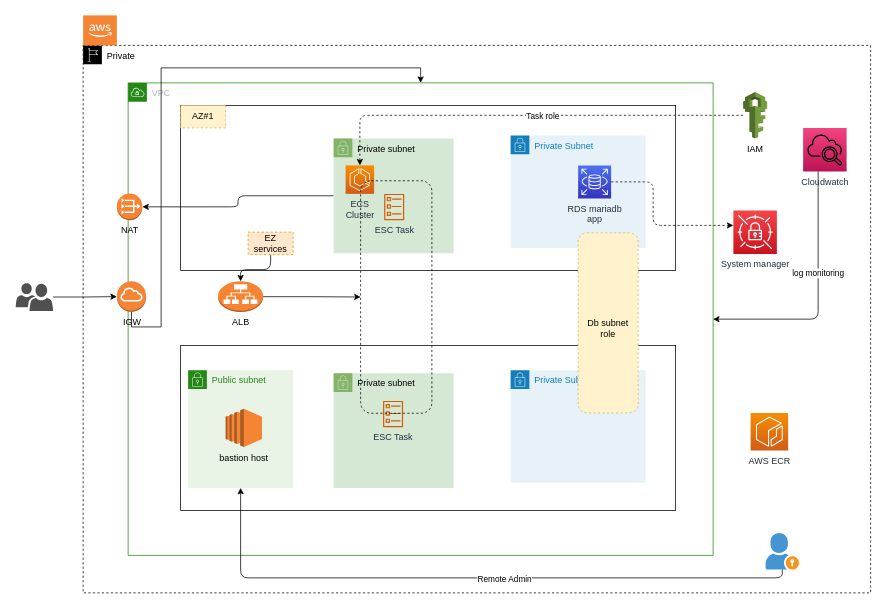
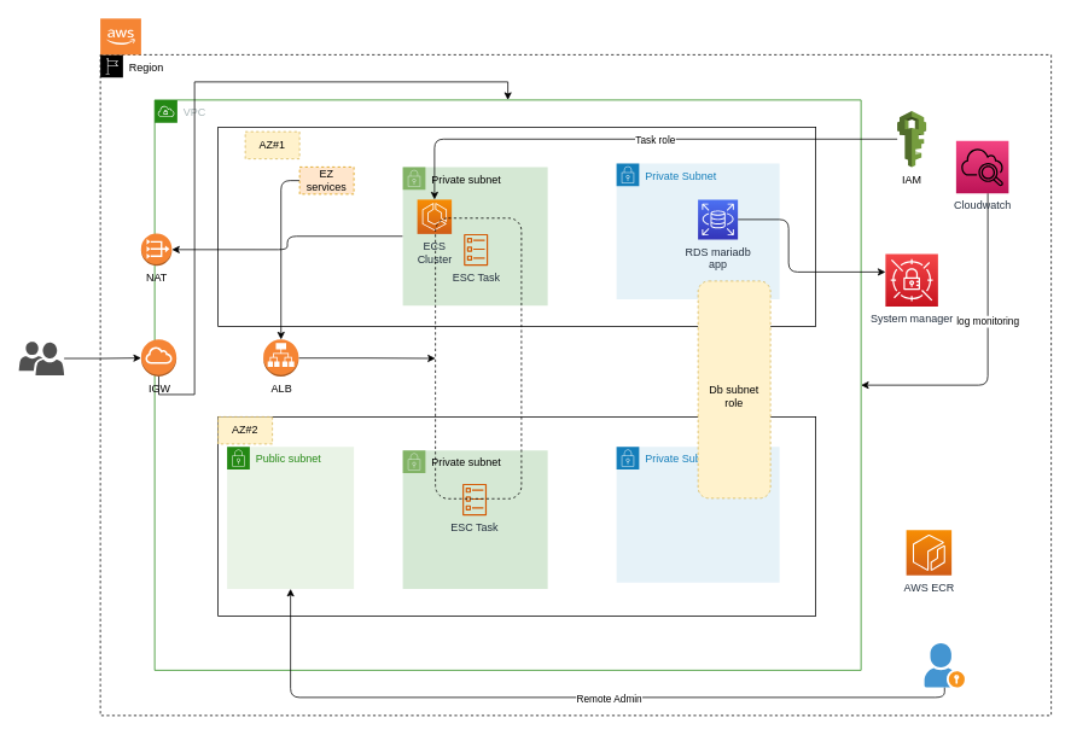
- <mxCell id="2" value="Private" style="points=[[0,0],[0.25,0],[0.5,0],[0.75,0],[1,0],[1,0.25],[1,0.5],[1,0.75],[1,1],[0.75,1],[0.5,1],[0.25,1],[0,1],[0,0.75],[0,0.5],[0,0.25]];outlineConnect=0;html=1;whiteSpace=wrap;fontSize=12;fontStyle=0;shape=mxgraph.aws4.group;grIcon=mxgraph.aws4.group_region;verticalAlign=top;align=left;spacingLeft=30;dashed=1;" parent="1" vertex="1"><mxGeometry x="110" y="60" width="1050" height="730" as="geometry" /></mxCell>
+ <mxCell id="2" value="Region" style="points=[[0,0],[0.25,0],[0.5,0],[0.75,0],[1,0],[1,0.25],[1,0.5],[1,0.75],[1,1],[0.75,1],[0.5,1],[0.25,1],[0,1],[0,0.75],[0,0.5],[0,0.25]];outlineConnect=0;html=1;whiteSpace=wrap;fontSize=12;fontStyle=0;shape=mxgraph.aws4.group;grIcon=mxgraph.aws4.group_region;verticalAlign=top;align=left;spacingLeft=30;dashed=1;" parent="1" vertex="1"><mxGeometry x="110" y="60" width="1050" height="730" as="geometry" /></mxCell>
- <mxCell id="30" style="edgeStyle=orthogonalEdgeStyle;rounded=1;orthogonalLoop=1;jettySize=auto;html=1;dashed=1;" parent="1" source="32" target="19" edge="1"><mxGeometry relative="1" as="geometry" /></mxCell>
+ <mxCell id="30" style="edgeStyle=orthogonalEdgeStyle;rounded=1;orthogonalLoop=1;jettySize=auto;html=1;" parent="1" source="32" target="19" edge="1"><mxGeometry relative="1" as="geometry" /></mxCell>
- <mxCell id="22" value="AZ#1" style="text;html=1;strokeColor=#d6b656;fillColor=#fff2cc;align=center;verticalAlign=middle;whiteSpace=wrap;rounded=0;dashed=1;" parent="1" vertex="1"><mxGeometry x="240" y="140" width="60" height="30" as="geometry" /></mxCell>
+ <mxCell id="22" value="AZ#1" style="text;html=1;strokeColor=#d6b656;fillColor=#fff2cc;align=center;verticalAlign=middle;whiteSpace=wrap;rounded=0;dashed=1;" parent="1" vertex="1"><mxGeometry x="270" y="145" width="60" height="30" as="geometry" /></mxCell>
- <mxCell id="35" value="Cloudwatch" style="sketch=0;points=[[0,0,0],[0.25,0,0],[0.5,0,0],[0.75,0,0],[1,0,0],[0,1,0],[0.25,1,0],[0.5,1,0],[0.75,1,0],[1,1,0],[0,0.25,0],[0,0.5,0],[0,0.75,0],[1,0.25,0],[1,0.5,0],[1,0.75,0]];points=[[0,0,0],[0.25,0,0],[0.5,0,0],[0.75,0,0],[1,0,0],[0,1,0],[0.25,1,0],[0.5,1,0],[0.75,1,0],[1,1,0],[0,0.25,0],[0,0.5,0],[0,0.75,0],[1,0.25,0],[1,0.5,0],[1,0.75,0]];outlineConnect=0;fontColor=#232F3E;gradientColor=#F34482;gradientDirection=north;fillColor=#BC1356;strokeColor=default;dashed=0;verticalLabelPosition=bottom;verticalAlign=top;align=center;html=1;fontSize=12;fontStyle=0;aspect=fixed;shape=mxgraph.aws4.resourceIcon;resIcon=mxgraph.aws4.cloudwatch_2;" parent="1" vertex="1"><mxGeometry x="1070" y="170" width="58" height="58" as="geometry" /></mxCell>
+ <mxCell id="35" value="Cloudwatch" style="sketch=0;points=[[0,0,0],[0.25,0,0],[0.5,0,0],[0.75,0,0],[1,0,0],[0,1,0],[0.25,1,0],[0.5,1,0],[0.75,1,0],[1,1,0],[0,0.25,0],[0,0.5,0],[0,0.75,0],[1,0.25,0],[1,0.5,0],[1,0.75,0]];points=[[0,0,0],[0.25,0,0],[0.5,0,0],[0.75,0,0],[1,0,0],[0,1,0],[0.25,1,0],[0.5,1,0],[0.75,1,0],[1,1,0],[0,0.25,0],[0,0.5,0],[0,0.75,0],[1,0.25,0],[1,0.5,0],[1,0.75,0]];outlineConnect=0;fontColor=#232F3E;gradientColor=#F34482;gradientDirection=north;fillColor=#BC1356;strokeColor=default;dashed=0;verticalLabelPosition=bottom;verticalAlign=top;align=center;html=1;fontSize=12;fontStyle=0;aspect=fixed;shape=mxgraph.aws4.resourceIcon;resIcon=mxgraph.aws4.cloudwatch_2;" parent="1" vertex="1"><mxGeometry x="1055" y="155" width="58" height="58" as="geometry" /></mxCell>
- <mxCell id="8" style="edgeStyle=orthogonalEdgeStyle;rounded=1;orthogonalLoop=1;jettySize=auto;html=1;dashed=1;" parent="1" source="9" target="36" edge="1"><mxGeometry relative="1" as="geometry"><Array as="points"><mxPoint x="870" y="242" /><mxPoint x="870" y="300" /></Array></mxGeometry></mxCell>
+ <mxCell id="8" style="edgeStyle=orthogonalEdgeStyle;rounded=1;orthogonalLoop=1;jettySize=auto;html=1;" parent="1" source="9" target="36" edge="1"><mxGeometry relative="1" as="geometry"><Array as="points"><mxPoint x="870" y="242" /><mxPoint x="870" y="300" /></Array></mxGeometry></mxCell>
- <mxCell id="43" value="EZ services" style="text;html=1;strokeColor=#d79b00;fillColor=#ffe6cc;align=center;verticalAlign=middle;whiteSpace=wrap;rounded=0;dashed=1;" parent="1" vertex="1"><mxGeometry x="330" y="309" width="60" height="30" as="geometry" /></mxCell>
+ <mxCell id="43" value="EZ services" style="text;html=1;strokeColor=#d79b00;fillColor=#ffe6cc;align=center;verticalAlign=middle;whiteSpace=wrap;rounded=0;dashed=1;" parent="1" vertex="1"><mxGeometry x="330" y="184" width="60" height="30" as="geometry" /></mxCell>
- <mxCell id="27" value="ALB" style="outlineConnect=0;dashed=0;verticalLabelPosition=bottom;verticalAlign=top;align=center;html=1;shape=mxgraph.aws3.application_load_balancer;fillColor=#F58534;gradientColor=none;" parent="1" vertex="1"><mxGeometry x="290" y="374.65" width="60" height="40.7" as="geometry" /></mxCell>
+ <mxCell id="27" value="ALB" style="outlineConnect=0;dashed=0;verticalLabelPosition=bottom;verticalAlign=top;align=center;html=1;shape=mxgraph.aws3.application_load_balancer;fillColor=#F58534;gradientColor=none;" parent="1" vertex="1"><mxGeometry x="290" y="374.65" width="39" height="40.7" as="geometry" /></mxCell>
+ <mxCell id="23" value="AZ#2" style="text;html=1;strokeColor=#d6b656;fillColor=#fff2cc;align=center;verticalAlign=middle;whiteSpace=wrap;rounded=0;dashed=1;" parent="1" vertex="1"><mxGeometry x="240" y="460" width="60" height="30" as="geometry" /></mxCell>
- <mxCell id="38" value="bastion host" style="outlineConnect=0;dashed=0;verticalLabelPosition=bottom;verticalAlign=top;align=center;html=1;shape=mxgraph.aws3.ec2;fillColor=#F58534;gradientColor=none;" parent="1" vertex="1"><mxGeometry x="300" y="544.5" width="48.5" height="51" as="geometry" /></mxCell>
- <mxCell id="4" value="AWS ECR" style="sketch=0;points=[[0,0,0],[0.25,0,0],[0.5,0,0],[0.75,0,0],[1,0,0],[0,1,0],[0.25,1,0],[0.5,1,0],[0.75,1,0],[1,1,0],[0,0.25,0],[0,0.5,0],[0,0.75,0],[1,0.25,0],[1,0.5,0],[1,0.75,0]];outlineConnect=0;fontColor=#232F3E;gradientColor=#F78E04;gradientDirection=north;fillColor=#D05C17;strokeColor=#ffffff;dashed=0;verticalLabelPosition=bottom;verticalAlign=top;align=center;html=1;fontSize=12;fontStyle=0;aspect=fixed;shape=mxgraph.aws4.resourceIcon;resIcon=mxgraph.aws4.ecr;" parent="1" vertex="1"><mxGeometry x="1000" y="550" width="50" height="50" as="geometry" /></mxCell>
+ <mxCell id="4" value="AWS ECR" style="sketch=0;points=[[0,0,0],[0.25,0,0],[0.5,0,0],[0.75,0,0],[1,0,0],[0,1,0],[0.25,1,0],[0.5,1,0],[0.75,1,0],[1,1,0],[0,0.25,0],[0,0.5,0],[0,0.75,0],[1,0.25,0],[1,0.5,0],[1,0.75,0]];outlineConnect=0;fontColor=#232F3E;gradientColor=#F78E04;gradientDirection=north;fillColor=#D05C17;strokeColor=#ffffff;dashed=0;verticalLabelPosition=bottom;verticalAlign=top;align=center;html=1;fontSize=12;fontStyle=0;aspect=fixed;shape=mxgraph.aws4.resourceIcon;resIcon=mxgraph.aws4.ecr;" parent="1" vertex="1"><mxGeometry x="1000" y="585" width="50" height="50" as="geometry" /></mxCell>
